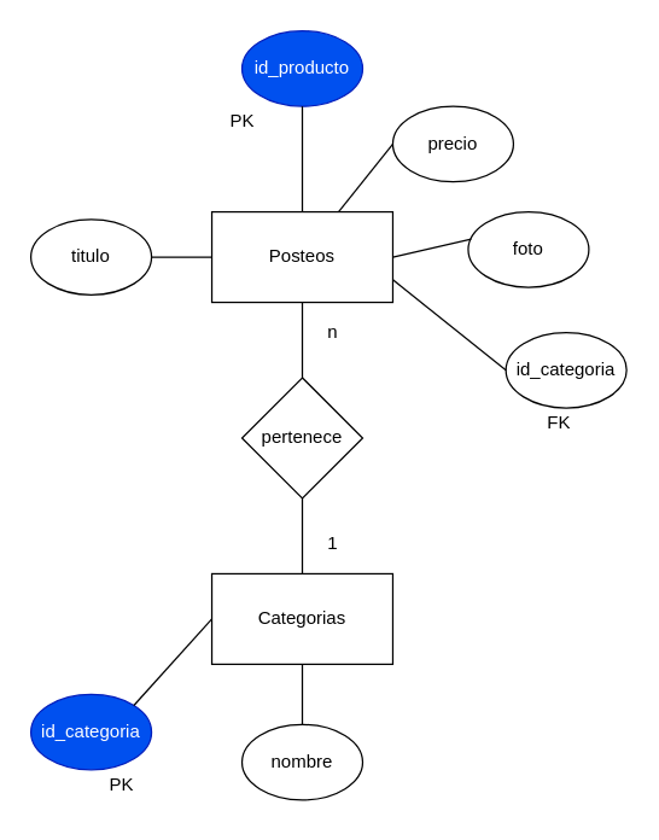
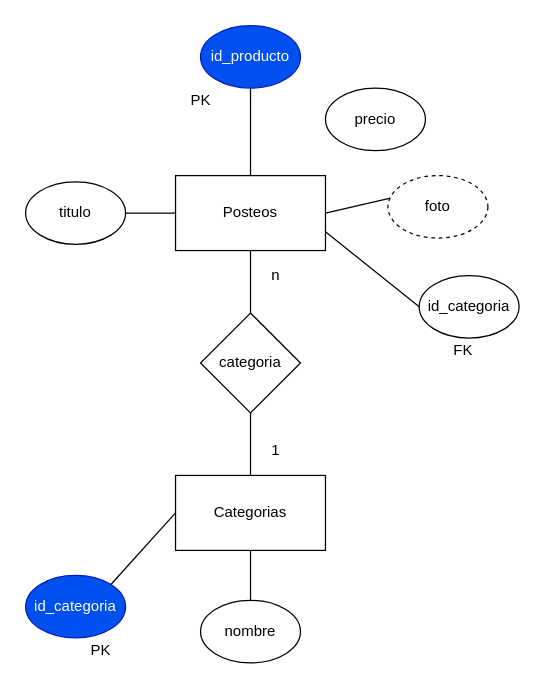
- <mxCell id="9" value="" style="endArrow=none;html=1;entryX=0;entryY=0.5;entryDx=0;entryDy=0;" parent="1" source="2" target="5" edge="1"><mxGeometry width="50" height="50" relative="1" as="geometry"><mxPoint x="210" y="230" as="sourcePoint" /><mxPoint x="260" y="180" as="targetPoint" /></mxGeometry></mxCell>
- <mxCell id="6" value="foto" style="ellipse;whiteSpace=wrap;html=1;rounded=0;" parent="1" vertex="1"><mxGeometry x="310" y="140" width="80" height="50" as="geometry" /></mxCell>
+ <mxCell id="6" value="foto" style="ellipse;whiteSpace=wrap;html=1;rounded=0;dashed=1;" parent="1" vertex="1"><mxGeometry x="310" y="140" width="80" height="50" as="geometry" /></mxCell>
- <mxCell id="12" value="pertenece" style="rhombus;whiteSpace=wrap;html=1;" parent="1" vertex="1"><mxGeometry x="160" y="250" width="80" height="80" as="geometry" /></mxCell>
+ <mxCell id="12" value="categoria" style="rhombus;whiteSpace=wrap;html=1;" parent="1" vertex="1"><mxGeometry x="160" y="250" width="80" height="80" as="geometry" /></mxCell>
